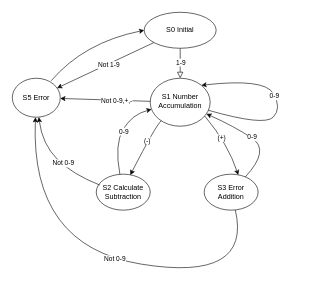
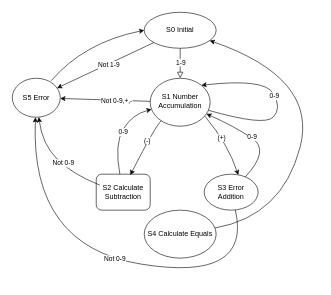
+ <mxCell id="26" value="" style="curved=1;endArrow=classic;html=1;rounded=0;" edge="1" parent="1" source="19" target="4"><mxGeometry width="50" height="50" relative="1" as="geometry"><mxPoint x="-10" y="320" as="sourcePoint" /><mxPoint x="40" y="270" as="targetPoint" /><Array as="points"><mxPoint x="470" y="360" /><mxPoint x="530" y="130" /></Array></mxGeometry></mxCell>
- <mxCell id="6" value="S2 Calculate Subtraction" style="ellipse;whiteSpace=wrap;html=1;fontSize=12;glass=0;strokeWidth=1;shadow=0;" parent="1" vertex="1"><mxGeometry x="160" y="290" width="90" height="60" as="geometry" /></mxCell>
+ <mxCell id="6" value="S2 Calculate Subtraction" style="whiteSpace=wrap;html=1;fontSize=12;glass=0;strokeWidth=1;shadow=0;rounded=1;" parent="1" vertex="1"><mxGeometry x="160" y="290" width="90" height="60" as="geometry" /></mxCell>
+ <mxCell id="19" value="S4 Calculate Equals" style="ellipse;whiteSpace=wrap;html=1;" vertex="1" parent="1"><mxGeometry x="240" y="350" width="120" height="80" as="geometry" /></mxCell>
